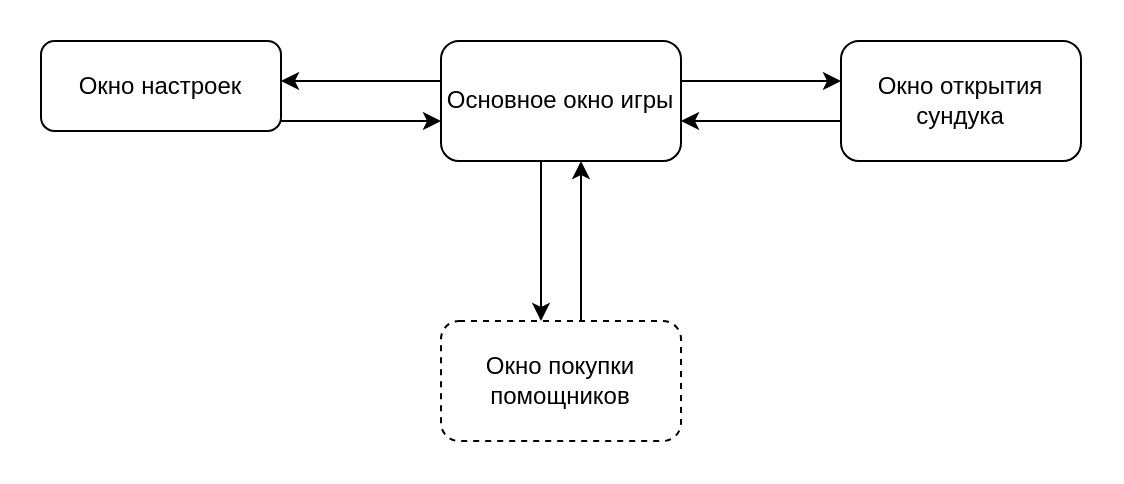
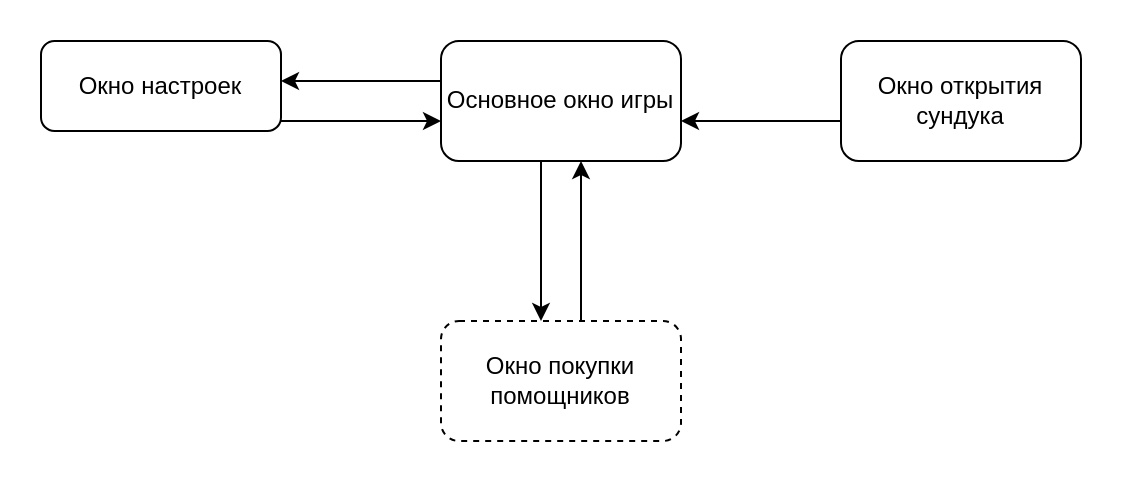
- <mxCell id="3" value="" style="edgeStyle=orthogonalEdgeStyle;rounded=0;orthogonalLoop=1;jettySize=auto;html=1;" parent="1" source="5" target="9" edge="1"><mxGeometry relative="1" as="geometry"><Array as="points"><mxPoint x="380" y="40" /><mxPoint x="380" y="40" /></Array></mxGeometry></mxCell>
